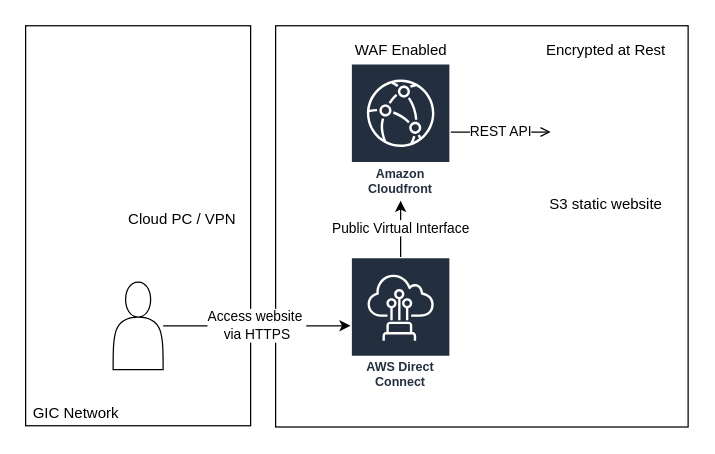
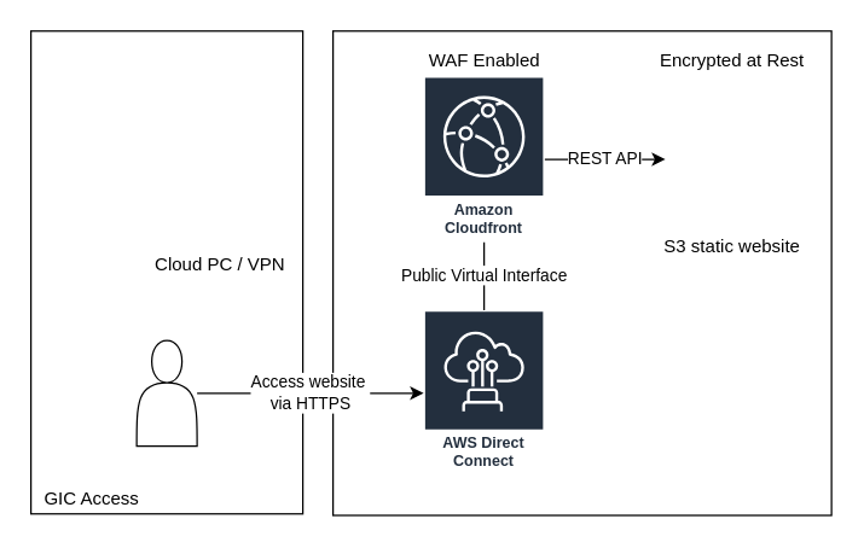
- <mxCell id="4" value="REST API" style="edgeStyle=orthogonalEdgeStyle;rounded=0;orthogonalLoop=1;jettySize=auto;html=1;entryX=0;entryY=0.5;entryDx=0;entryDy=0;endArrow=open;" parent="1" source="5" target="6" edge="1"><mxGeometry relative="1" as="geometry" /></mxCell>
+ <mxCell id="4" value="REST API" style="edgeStyle=orthogonalEdgeStyle;rounded=0;orthogonalLoop=1;jettySize=auto;html=1;entryX=0;entryY=0.5;entryDx=0;entryDy=0;" parent="1" source="5" target="6" edge="1"><mxGeometry relative="1" as="geometry" /></mxCell>
- <mxCell id="7" value="Public Virtual Interface" style="edgeStyle=orthogonalEdgeStyle;rounded=0;orthogonalLoop=1;jettySize=auto;html=1;" parent="1" source="8" target="5" edge="1"><mxGeometry relative="1" as="geometry" /></mxCell>
+ <mxCell id="7" value="Public Virtual Interface" style="edgeStyle=orthogonalEdgeStyle;rounded=0;orthogonalLoop=1;jettySize=auto;html=1;endArrow=none;" parent="1" source="8" target="5" edge="1"><mxGeometry relative="1" as="geometry" /></mxCell>
- <mxCell id="9" value="GIC Network" style="text;html=1;resizable=0;autosize=1;align=center;verticalAlign=middle;points=[];fillColor=none;strokeColor=none;rounded=0;" parent="1" vertex="1"><mxGeometry x="20" y="320" width="80" height="20" as="geometry" /></mxCell>
+ <mxCell id="9" value="GIC Access" style="text;html=1;resizable=0;autosize=1;align=center;verticalAlign=middle;points=[];fillColor=none;strokeColor=none;rounded=0;" parent="1" vertex="1"><mxGeometry x="20" y="320" width="80" height="20" as="geometry" /></mxCell>
